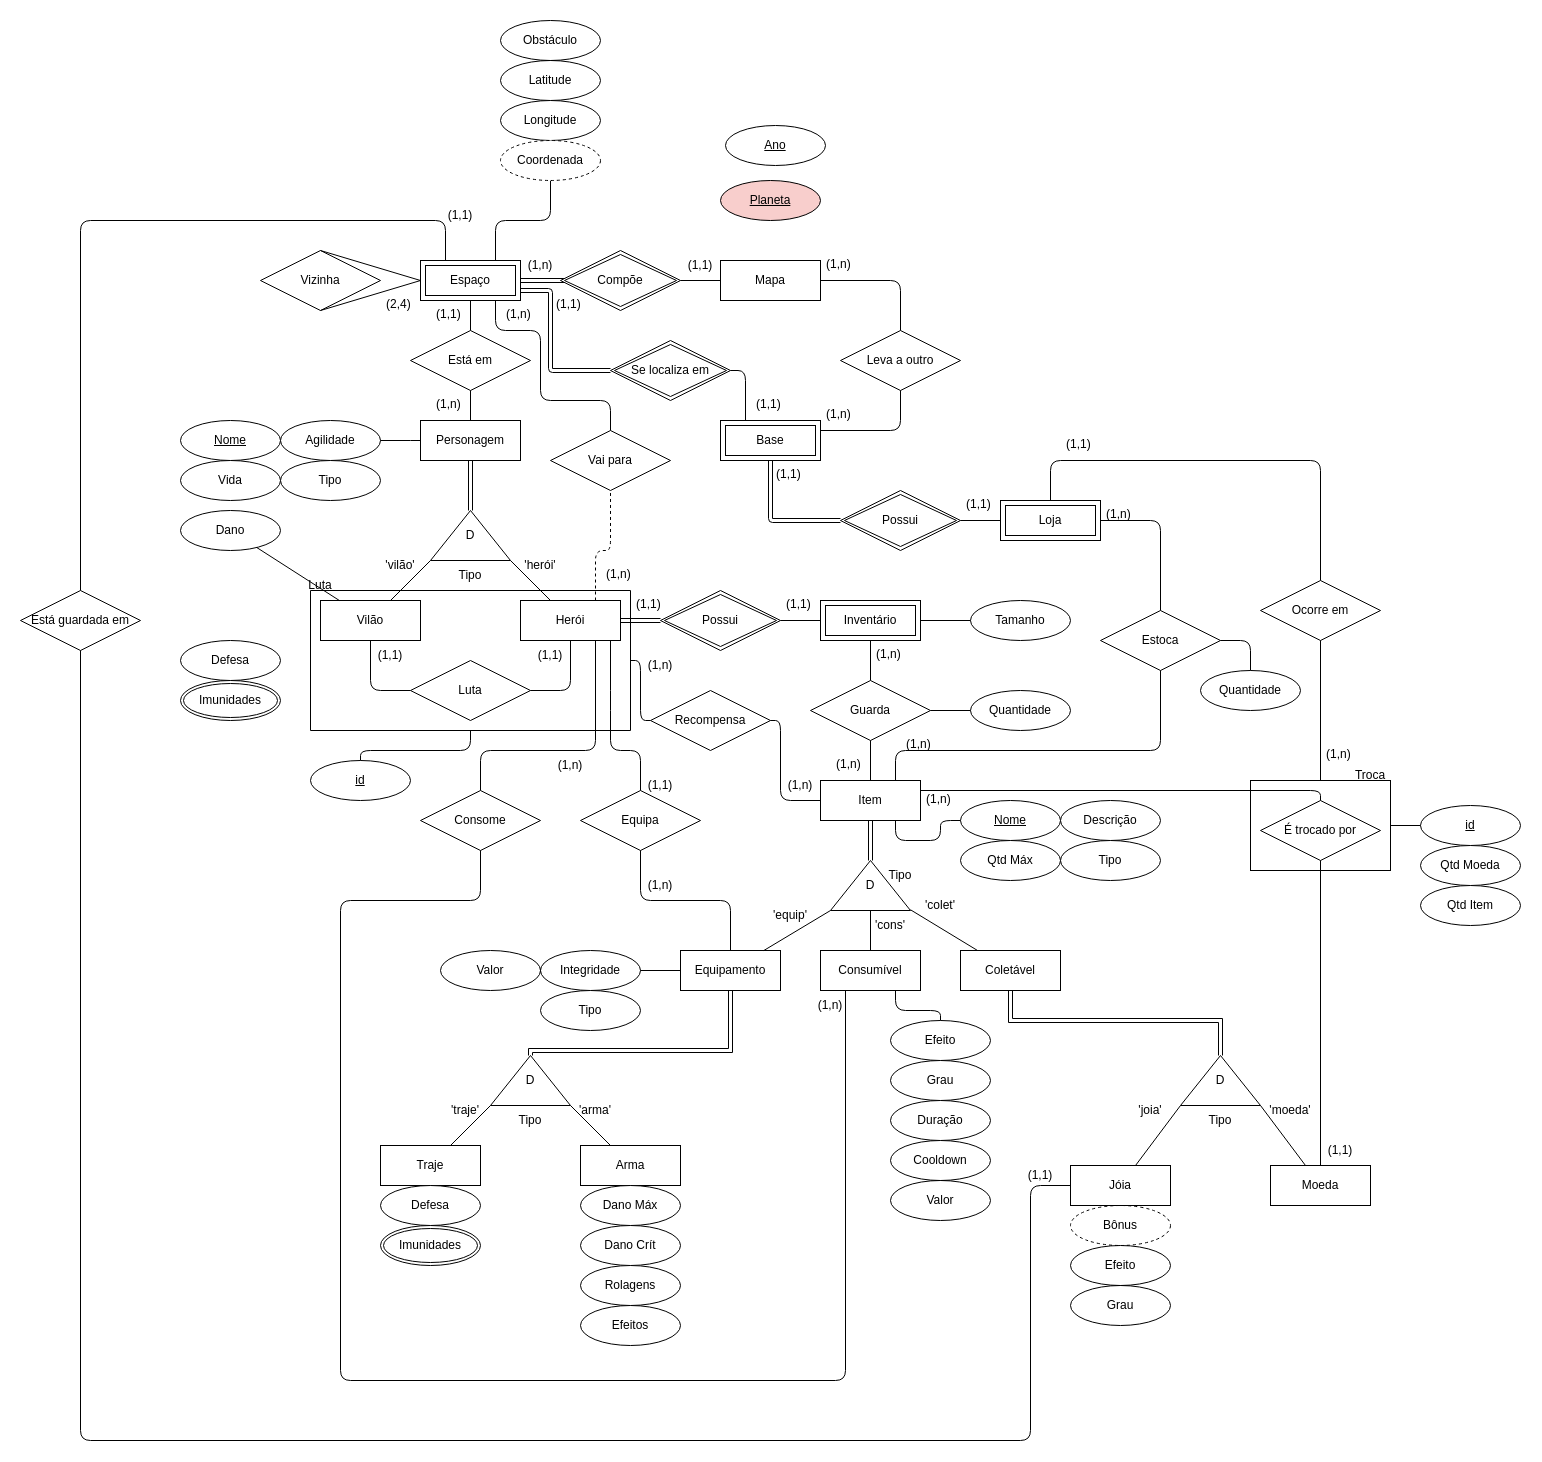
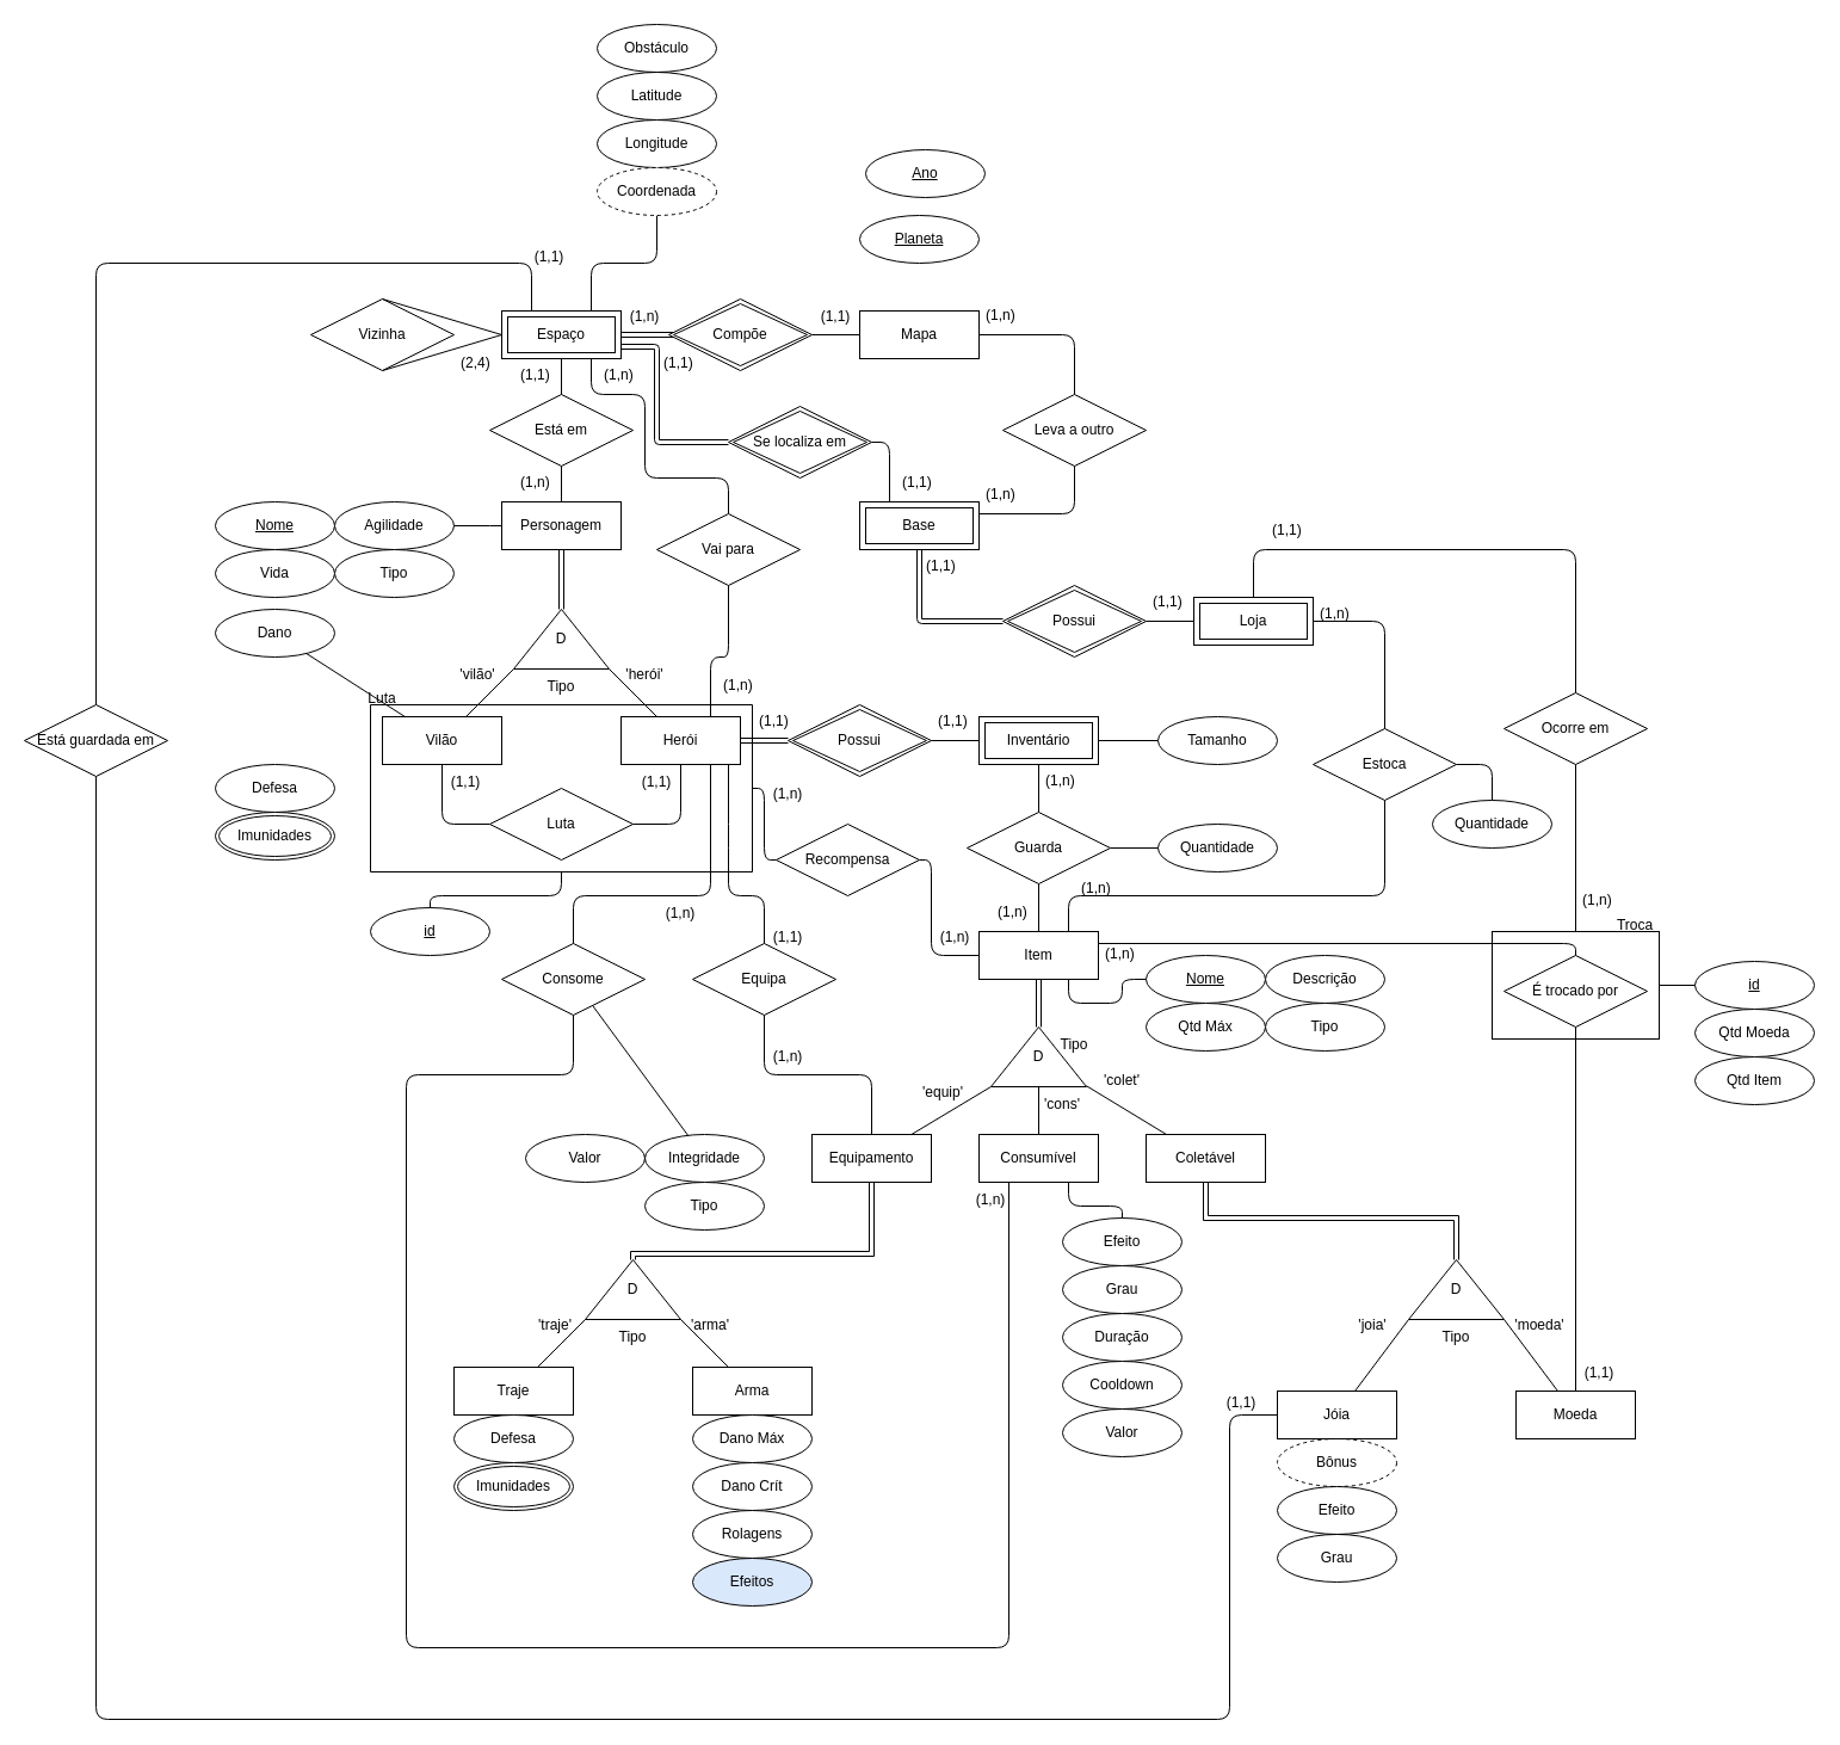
- <mxCell id="5" value="Planeta" style="ellipse;whiteSpace=wrap;html=1;align=center;fontStyle=4;fillColor=#f8cecc;" parent="1" vertex="1"><mxGeometry x="720" y="180" width="100" height="40" as="geometry" /></mxCell>
+ <mxCell id="5" value="Planeta" style="ellipse;whiteSpace=wrap;html=1;align=center;fontStyle=4;" parent="1" vertex="1"><mxGeometry x="720" y="180" width="100" height="40" as="geometry" /></mxCell>
- <mxCell id="137" value="" style="endArrow=none;html=1;rounded=1;exitX=0.75;exitY=0;exitDx=0;exitDy=0;entryX=0.5;entryY=1;entryDx=0;entryDy=0;dashed=1;" parent="1" source="26" target="136" edge="1"><mxGeometry relative="1" as="geometry"><mxPoint x="630" y="480" as="sourcePoint" /><mxPoint x="790" y="480" as="targetPoint" /><Array as="points"><mxPoint x="595" y="550" /><mxPoint x="610" y="550" /></Array></mxGeometry></mxCell>
+ <mxCell id="137" value="" style="endArrow=none;html=1;rounded=1;exitX=0.75;exitY=0;exitDx=0;exitDy=0;entryX=0.5;entryY=1;entryDx=0;entryDy=0;" parent="1" source="26" target="136" edge="1"><mxGeometry relative="1" as="geometry"><mxPoint x="630" y="480" as="sourcePoint" /><mxPoint x="790" y="480" as="targetPoint" /><Array as="points"><mxPoint x="595" y="550" /><mxPoint x="610" y="550" /></Array></mxGeometry></mxCell>
- <mxCell id="82" value="" style="endArrow=none;html=1;rounded=0;" parent="1" source="70" target="49" edge="1"><mxGeometry relative="1" as="geometry"><mxPoint x="590" y="990" as="sourcePoint" /><mxPoint x="750" y="990" as="targetPoint" /></mxGeometry></mxCell>
+ <mxCell id="82" value="" style="endArrow=none;html=1;rounded=0;" parent="1" source="70" target="78" edge="1"><mxGeometry relative="1" as="geometry"><mxPoint x="590" y="990" as="sourcePoint" /><mxPoint x="750" y="990" as="targetPoint" /></mxGeometry></mxCell>
- <mxCell id="72" value="Efeitos" style="ellipse;whiteSpace=wrap;html=1;align=center;" parent="1" vertex="1"><mxGeometry x="580" y="1305" width="100" height="40" as="geometry" /></mxCell>
+ <mxCell id="72" value="Efeitos" style="ellipse;whiteSpace=wrap;html=1;align=center;fillColor=#dae8fc;" parent="1" vertex="1"><mxGeometry x="580" y="1305" width="100" height="40" as="geometry" /></mxCell>
